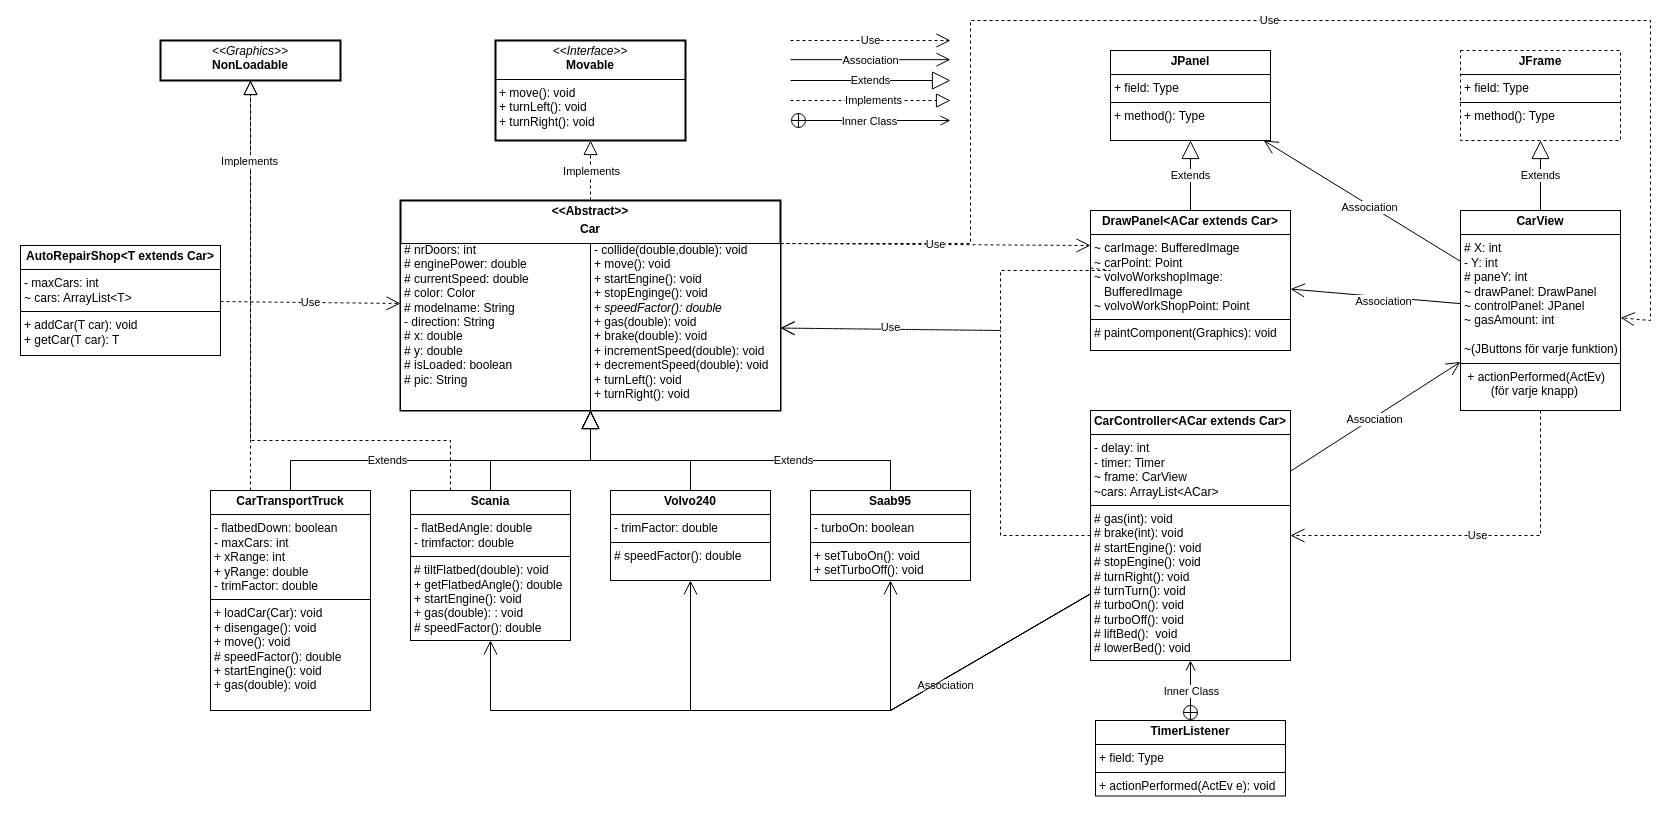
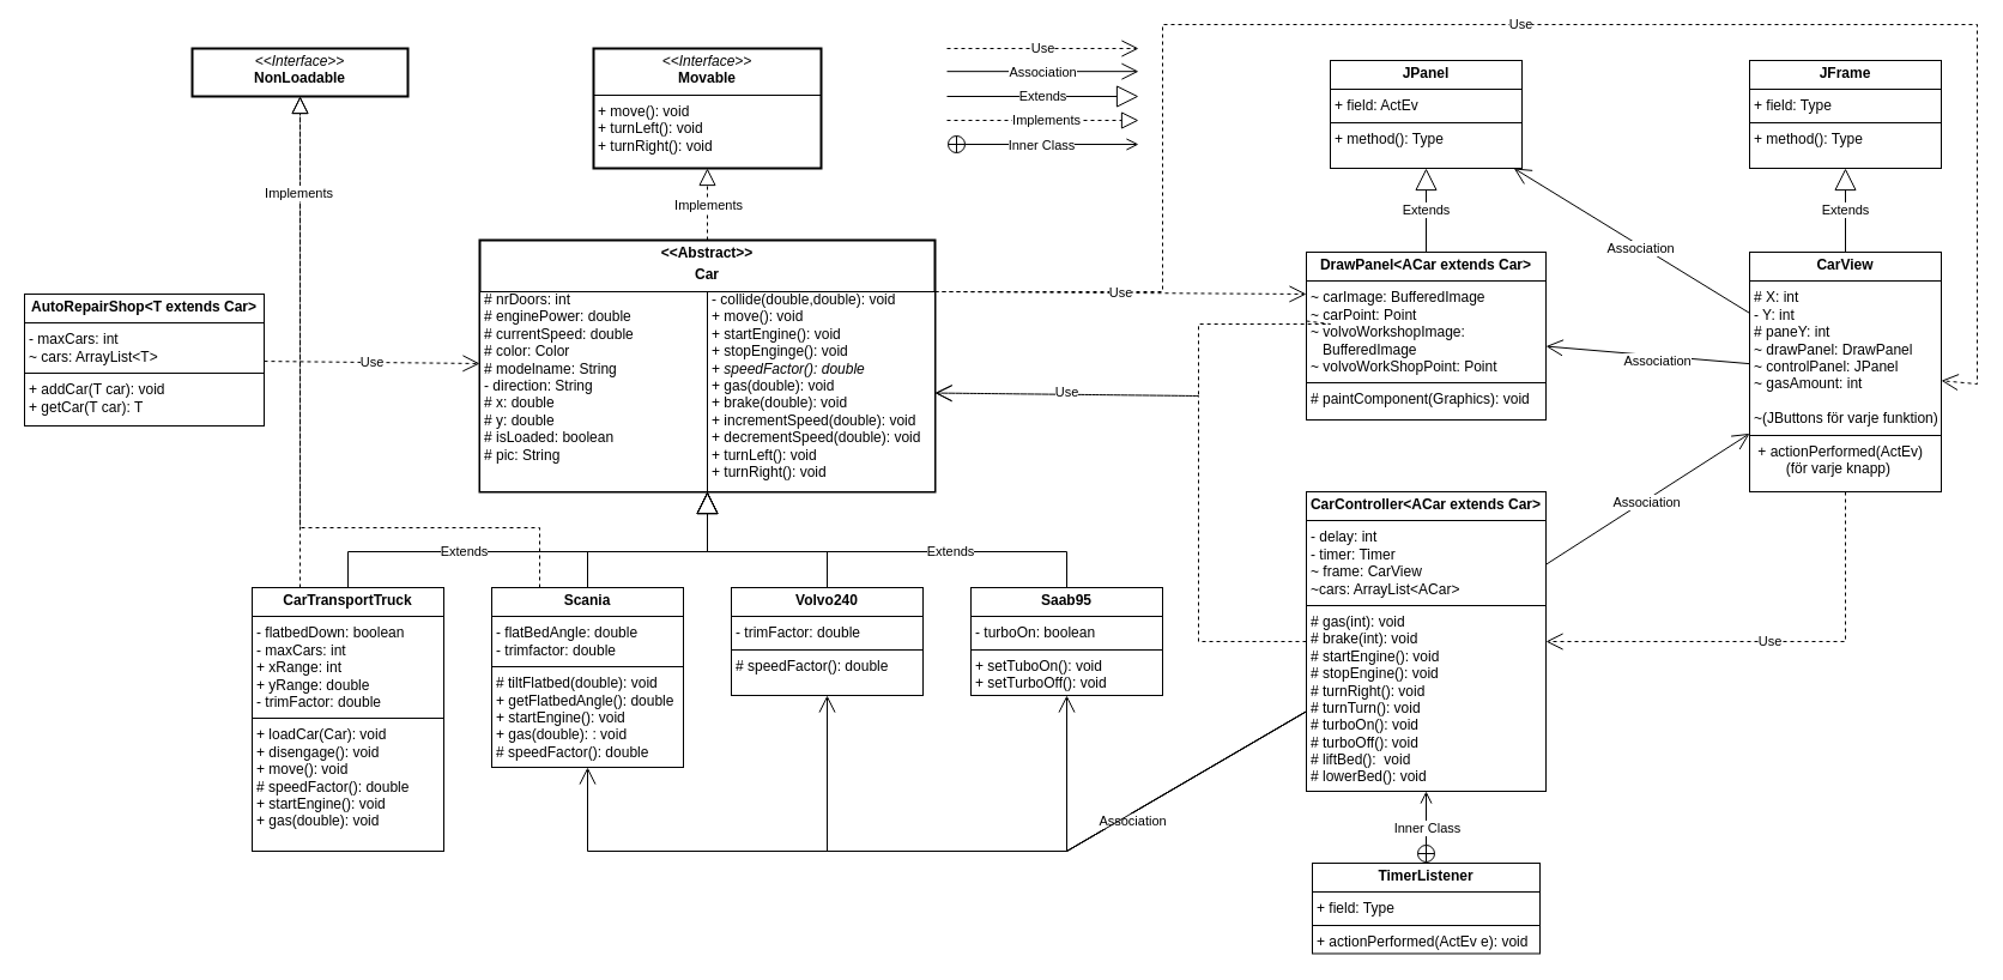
- <mxCell id="3" value="&lt;p style=&quot;margin:0px;margin-top:4px;text-align:center;&quot;&gt;&lt;i&gt;&amp;lt;&amp;lt;Graphics&amp;gt;&amp;gt;&lt;/i&gt;&lt;br&gt;&lt;b&gt;NonLoadable&lt;/b&gt;&lt;/p&gt;&lt;p style=&quot;margin:0px;margin-left:4px;&quot;&gt;&lt;br&gt;&lt;/p&gt;" style="verticalAlign=top;align=left;overflow=fill;html=1;whiteSpace=wrap;strokeWidth=2;" vertex="1" parent="1"><mxGeometry x="160" y="40" width="180" height="40" as="geometry" /></mxCell>
+ <mxCell id="3" value="&lt;p style=&quot;margin:0px;margin-top:4px;text-align:center;&quot;&gt;&lt;i&gt;&amp;lt;&amp;lt;Interface&amp;gt;&amp;gt;&lt;/i&gt;&lt;br&gt;&lt;b&gt;NonLoadable&lt;/b&gt;&lt;/p&gt;&lt;p style=&quot;margin:0px;margin-left:4px;&quot;&gt;&lt;br&gt;&lt;/p&gt;" style="verticalAlign=top;align=left;overflow=fill;html=1;whiteSpace=wrap;strokeWidth=2;" vertex="1" parent="1"><mxGeometry x="160" y="40" width="180" height="40" as="geometry" /></mxCell>
- <mxCell id="19" value="&lt;p style=&quot;margin:0px;margin-top:4px;text-align:center;&quot;&gt;&lt;b&gt;JPanel&lt;/b&gt;&lt;/p&gt;&lt;hr size=&quot;1&quot; style=&quot;border-style:solid;&quot;&gt;&lt;p style=&quot;margin:0px;margin-left:4px;&quot;&gt;+ field: Type&lt;/p&gt;&lt;hr size=&quot;1&quot; style=&quot;border-style:solid;&quot;&gt;&lt;p style=&quot;margin:0px;margin-left:4px;&quot;&gt;+ method(): Type&lt;/p&gt;" style="verticalAlign=top;align=left;overflow=fill;html=1;whiteSpace=wrap;" vertex="1" parent="1"><mxGeometry x="1110" y="50" width="160" height="90" as="geometry" /></mxCell>
+ <mxCell id="19" value="&lt;p style=&quot;margin:0px;margin-top:4px;text-align:center;&quot;&gt;&lt;b&gt;JPanel&lt;/b&gt;&lt;/p&gt;&lt;hr size=&quot;1&quot; style=&quot;border-style:solid;&quot;&gt;&lt;p style=&quot;margin:0px;margin-left:4px;&quot;&gt;+ field: ActEv&lt;/p&gt;&lt;hr size=&quot;1&quot; style=&quot;border-style:solid;&quot;&gt;&lt;p style=&quot;margin:0px;margin-left:4px;&quot;&gt;+ method(): Type&lt;/p&gt;" style="verticalAlign=top;align=left;overflow=fill;html=1;whiteSpace=wrap;" vertex="1" parent="1"><mxGeometry x="1110" y="50" width="160" height="90" as="geometry" /></mxCell>
- <mxCell id="18" value="&lt;p style=&quot;margin:0px;margin-top:4px;text-align:center;&quot;&gt;&lt;b&gt;JFrame&lt;/b&gt;&lt;/p&gt;&lt;hr size=&quot;1&quot; style=&quot;border-style:solid;&quot;&gt;&lt;p style=&quot;margin:0px;margin-left:4px;&quot;&gt;+ field: Type&lt;/p&gt;&lt;hr size=&quot;1&quot; style=&quot;border-style:solid;&quot;&gt;&lt;p style=&quot;margin:0px;margin-left:4px;&quot;&gt;+ method(): Type&lt;/p&gt;" style="verticalAlign=top;align=left;overflow=fill;html=1;whiteSpace=wrap;dashed=1;" vertex="1" parent="1"><mxGeometry x="1460" y="50" width="160" height="90" as="geometry" /></mxCell>
+ <mxCell id="18" value="&lt;p style=&quot;margin:0px;margin-top:4px;text-align:center;&quot;&gt;&lt;b&gt;JFrame&lt;/b&gt;&lt;/p&gt;&lt;hr size=&quot;1&quot; style=&quot;border-style:solid;&quot;&gt;&lt;p style=&quot;margin:0px;margin-left:4px;&quot;&gt;+ field: Type&lt;/p&gt;&lt;hr size=&quot;1&quot; style=&quot;border-style:solid;&quot;&gt;&lt;p style=&quot;margin:0px;margin-left:4px;&quot;&gt;+ method(): Type&lt;/p&gt;" style="verticalAlign=top;align=left;overflow=fill;html=1;whiteSpace=wrap;" vertex="1" parent="1"><mxGeometry x="1460" y="50" width="160" height="90" as="geometry" /></mxCell>
